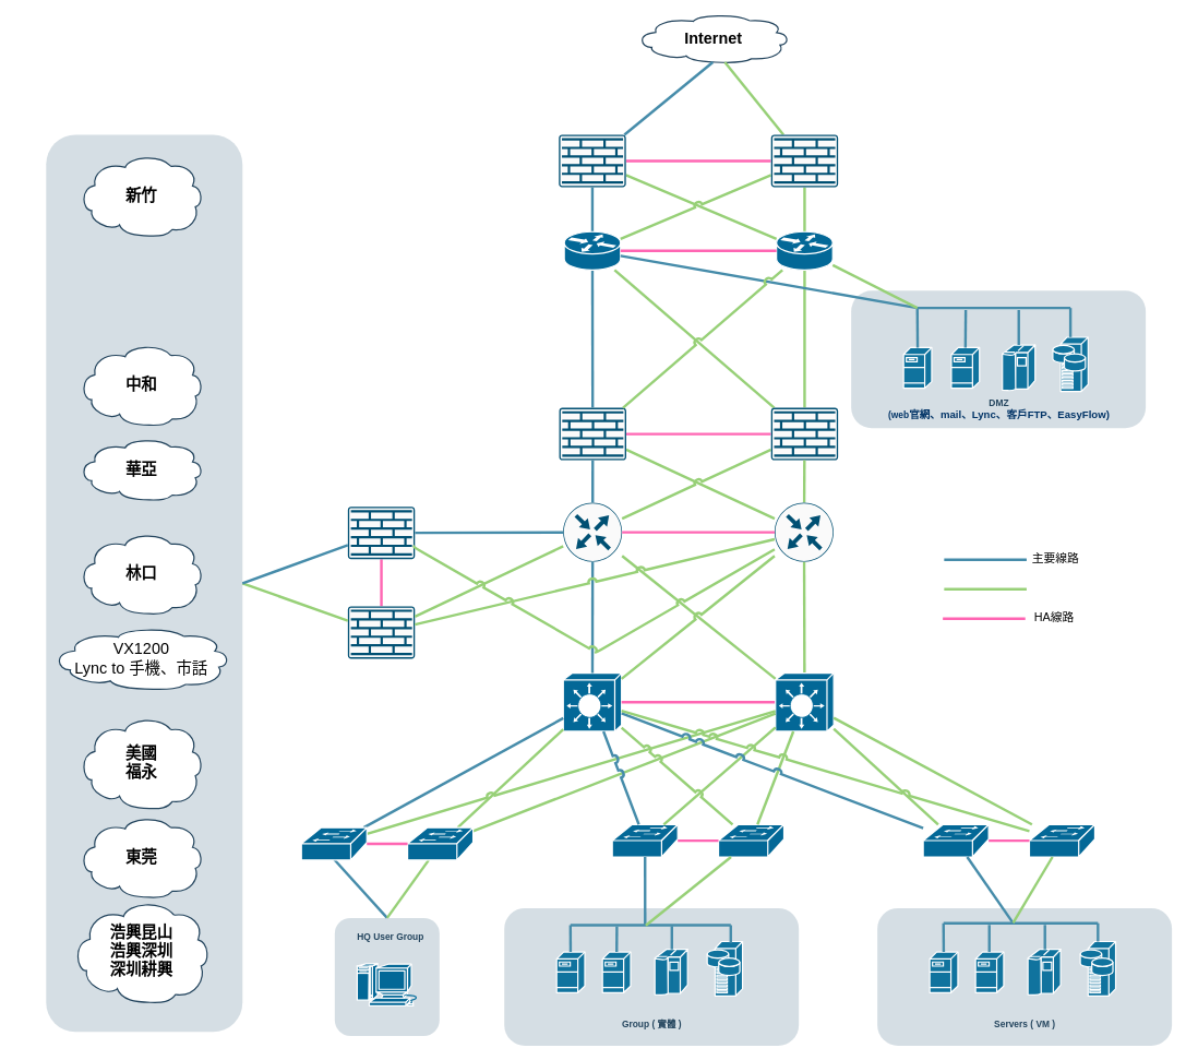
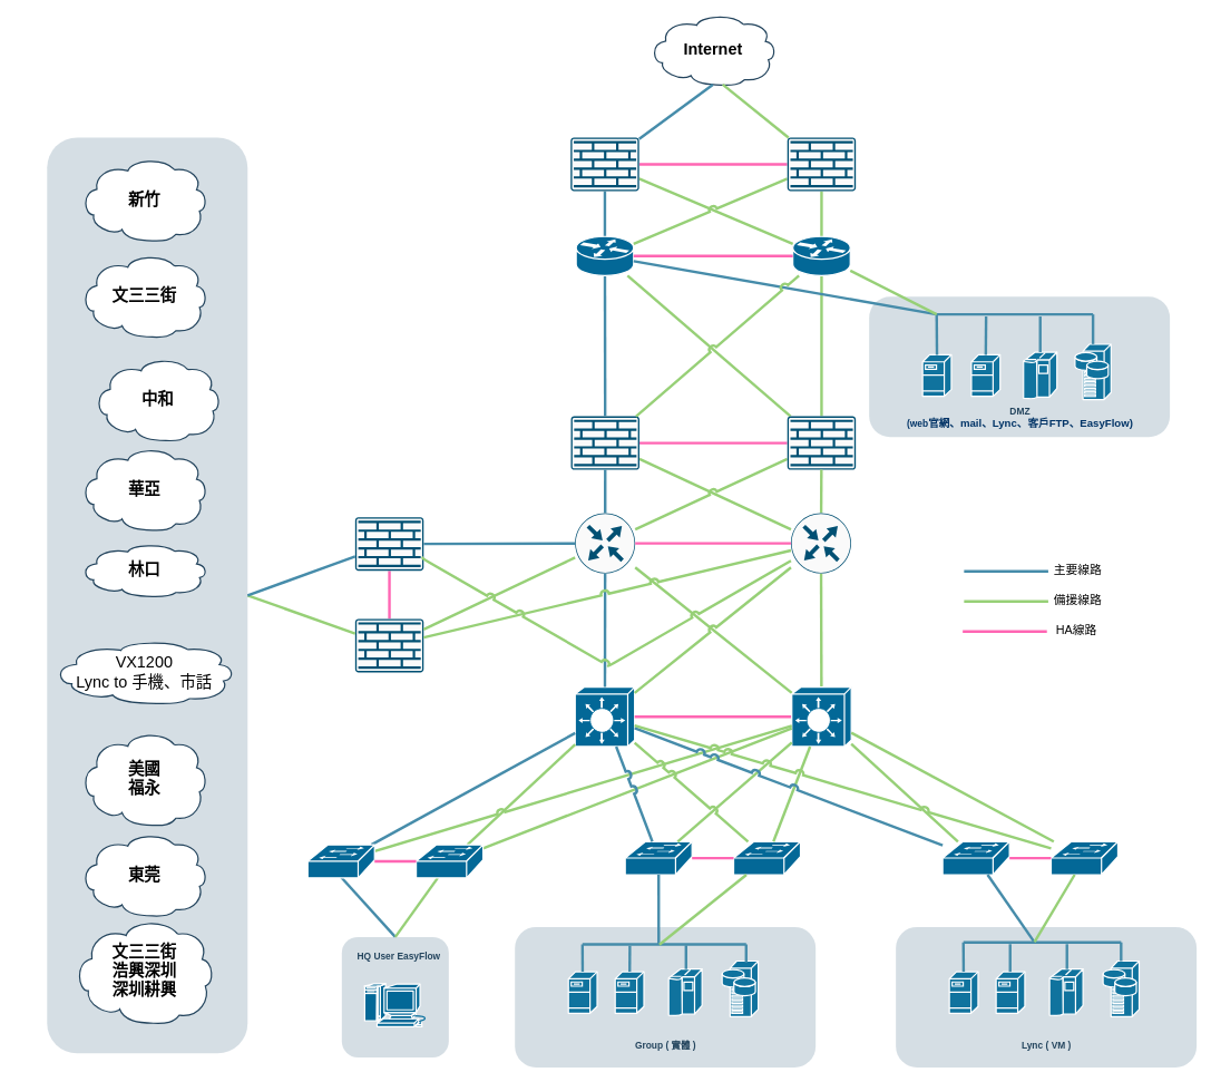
- <mxCell id="44" value="&lt;p style=&quot;margin-top: 0pt; margin-bottom: 0pt; margin-left: 0in; direction: ltr; unicode-bidi: embed; word-break: normal; font-size: 23px;&quot;&gt;&lt;/p&gt;&lt;p style=&quot;margin-top: 0pt; margin-bottom: 0pt; margin-left: 0in; direction: ltr; unicode-bidi: embed; word-break: normal;&quot;&gt;&lt;font color=&quot;#000000&quot;&gt;Internet&lt;/font&gt;&lt;/p&gt;" style="shape=mxgraph.cisco.storage.cloud;html=1;dashed=0;strokeColor=#23445D;fillColor=#ffffff;strokeWidth=2;fontFamily=Helvetica;fontSize=24;fontColor=#23445D;align=center;fontStyle=1" parent="1" vertex="1"><mxGeometry x="971.13" y="20" width="235" height="75" as="geometry" /></mxCell>
+ <mxCell id="44" value="&lt;p style=&quot;margin-top: 0pt; margin-bottom: 0pt; margin-left: 0in; direction: ltr; unicode-bidi: embed; word-break: normal; font-size: 23px;&quot;&gt;&lt;/p&gt;&lt;p style=&quot;margin-top: 0pt; margin-bottom: 0pt; margin-left: 0in; direction: ltr; unicode-bidi: embed; word-break: normal;&quot;&gt;&lt;font color=&quot;#000000&quot;&gt;Internet&lt;/font&gt;&lt;/p&gt;" style="shape=mxgraph.cisco.storage.cloud;html=1;dashed=0;strokeColor=#23445D;fillColor=#ffffff;strokeWidth=2;fontFamily=Helvetica;fontSize=24;fontColor=#23445D;align=center;fontStyle=1" parent="1" vertex="1"><mxGeometry x="971.13" y="20" width="190" height="107" as="geometry" /></mxCell>
+ <mxCell id="78" value="&lt;p style=&quot;margin-top: 0pt; margin-bottom: 0pt; margin-left: 0in; direction: ltr; unicode-bidi: embed; word-break: normal; font-size: 23px;&quot;&gt;&lt;/p&gt;&lt;p style=&quot;margin-top: 0pt; margin-bottom: 0pt; margin-left: 0in; direction: ltr; unicode-bidi: embed; word-break: normal;&quot;&gt;&lt;span style=&quot;background-color: initial; font-size: 18pt; color: rgb(0, 0, 0);&quot;&gt;文三三街&lt;/span&gt;&lt;br&gt;&lt;/p&gt;" style="shape=mxgraph.cisco.storage.cloud;html=1;dashed=0;strokeColor=#23445D;fillColor=#ffffff;strokeWidth=2;fontFamily=Helvetica;fontSize=24;fontColor=#23445D;align=center;fontStyle=1" parent="70" vertex="1"><mxGeometry x="100" y="174" width="190" height="125" as="geometry" /></mxCell>
- <mxCell id="77" value="&lt;p style=&quot;margin-top: 0pt; margin-bottom: 0pt; margin-left: 0in; direction: ltr; unicode-bidi: embed; word-break: normal; font-size: 23px;&quot;&gt;&lt;/p&gt;&lt;p style=&quot;margin-top: 0pt; margin-bottom: 0pt; margin-left: 0in; direction: ltr; unicode-bidi: embed; word-break: normal;&quot;&gt;&lt;font color=&quot;#000000&quot;&gt;中和&lt;/font&gt;&lt;/p&gt;" style="shape=mxgraph.cisco.storage.cloud;html=1;dashed=0;strokeColor=#23445D;fillColor=#ffffff;strokeWidth=2;fontFamily=Helvetica;fontSize=24;fontColor=#23445D;align=center;fontStyle=1" parent="70" vertex="1"><mxGeometry x="100" y="319" width="190" height="125" as="geometry" /></mxCell>
+ <mxCell id="77" value="&lt;p style=&quot;margin-top: 0pt; margin-bottom: 0pt; margin-left: 0in; direction: ltr; unicode-bidi: embed; word-break: normal; font-size: 23px;&quot;&gt;&lt;/p&gt;&lt;p style=&quot;margin-top: 0pt; margin-bottom: 0pt; margin-left: 0in; direction: ltr; unicode-bidi: embed; word-break: normal;&quot;&gt;&lt;font color=&quot;#000000&quot;&gt;中和&lt;/font&gt;&lt;/p&gt;" style="shape=mxgraph.cisco.storage.cloud;html=1;dashed=0;strokeColor=#23445D;fillColor=#ffffff;strokeWidth=2;fontFamily=Helvetica;fontSize=24;fontColor=#23445D;align=center;fontStyle=1" parent="70" vertex="1"><mxGeometry x="120" y="329" width="190" height="125" as="geometry" /></mxCell>
- <mxCell id="76" value="&lt;p style=&quot;margin-top: 0pt; margin-bottom: 0pt; margin-left: 0in; direction: ltr; unicode-bidi: embed; word-break: normal; font-size: 23px;&quot;&gt;&lt;/p&gt;&lt;p style=&quot;margin-top: 0pt; margin-bottom: 0pt; margin-left: 0in; direction: ltr; unicode-bidi: embed; word-break: normal;&quot;&gt;&lt;font color=&quot;#000000&quot;&gt;華亞&lt;/font&gt;&lt;/p&gt;" style="shape=mxgraph.cisco.storage.cloud;html=1;dashed=0;strokeColor=#23445D;fillColor=#ffffff;strokeWidth=2;fontFamily=Helvetica;fontSize=24;fontColor=#23445D;align=center;fontStyle=1" parent="70" vertex="1"><mxGeometry x="100" y="463" width="190" height="95" as="geometry" /></mxCell>
+ <mxCell id="76" value="&lt;p style=&quot;margin-top: 0pt; margin-bottom: 0pt; margin-left: 0in; direction: ltr; unicode-bidi: embed; word-break: normal; font-size: 23px;&quot;&gt;&lt;/p&gt;&lt;p style=&quot;margin-top: 0pt; margin-bottom: 0pt; margin-left: 0in; direction: ltr; unicode-bidi: embed; word-break: normal;&quot;&gt;&lt;font color=&quot;#000000&quot;&gt;華亞&lt;/font&gt;&lt;/p&gt;" style="shape=mxgraph.cisco.storage.cloud;html=1;dashed=0;strokeColor=#23445D;fillColor=#ffffff;strokeWidth=2;fontFamily=Helvetica;fontSize=24;fontColor=#23445D;align=center;fontStyle=1" parent="70" vertex="1"><mxGeometry x="100" y="463" width="190" height="125" as="geometry" /></mxCell>
- <mxCell id="72" value="&lt;p style=&quot;margin-top: 0pt; margin-bottom: 0pt; margin-left: 0in; direction: ltr; unicode-bidi: embed; word-break: normal; font-size: 23px;&quot;&gt;&lt;/p&gt;&lt;p style=&quot;margin-top: 0pt; margin-bottom: 0pt; margin-left: 0in; direction: ltr; unicode-bidi: embed; word-break: normal;&quot;&gt;&lt;span style=&quot;background-color: initial; font-size: 18pt; color: rgb(0, 0, 0);&quot;&gt;林口&lt;/span&gt;&lt;br&gt;&lt;/p&gt;" style="shape=mxgraph.cisco.storage.cloud;html=1;dashed=0;strokeColor=#23445D;fillColor=#ffffff;strokeWidth=2;fontFamily=Helvetica;fontSize=24;fontColor=#23445D;align=center;fontStyle=1" parent="70" vertex="1"><mxGeometry x="100" y="607" width="190" height="125" as="geometry" /></mxCell>
+ <mxCell id="72" value="&lt;p style=&quot;margin-top: 0pt; margin-bottom: 0pt; margin-left: 0in; direction: ltr; unicode-bidi: embed; word-break: normal; font-size: 23px;&quot;&gt;&lt;/p&gt;&lt;p style=&quot;margin-top: 0pt; margin-bottom: 0pt; margin-left: 0in; direction: ltr; unicode-bidi: embed; word-break: normal;&quot;&gt;&lt;span style=&quot;background-color: initial; font-size: 18pt; color: rgb(0, 0, 0);&quot;&gt;林口&lt;/span&gt;&lt;br&gt;&lt;/p&gt;" style="shape=mxgraph.cisco.storage.cloud;html=1;dashed=0;strokeColor=#23445D;fillColor=#ffffff;strokeWidth=2;fontFamily=Helvetica;fontSize=24;fontColor=#23445D;align=center;fontStyle=1" parent="70" vertex="1"><mxGeometry x="100" y="607" width="190" height="80" as="geometry" /></mxCell>
+ <mxCell id="134" value="&lt;font style=&quot;font-size: 18px;&quot;&gt;備援線路&lt;/font&gt;" style="text;html=1;align=center;verticalAlign=middle;resizable=0;points=[];autosize=1;strokeColor=none;fillColor=none;" parent="132" vertex="1"><mxGeometry x="120" width="100" height="40" as="geometry" /></mxCell>
- <mxCell id="42" value="&lt;font color=&quot;#23445d&quot;&gt;&amp;nbsp;HQ User Group&lt;/font&gt;" style="rounded=1;whiteSpace=wrap;html=1;strokeColor=none;fillColor=none;fontSize=14;fontColor=#742B21;align=center;fontStyle=1" parent="40" vertex="1"><mxGeometry x="11.75" y="20" width="143" height="19" as="geometry" /></mxCell>
+ <mxCell id="42" value="&lt;font color=&quot;#23445d&quot;&gt;&amp;nbsp;HQ User EasyFlow&lt;/font&gt;" style="rounded=1;whiteSpace=wrap;html=1;strokeColor=none;fillColor=none;fontSize=14;fontColor=#742B21;align=center;fontStyle=1" parent="40" vertex="1"><mxGeometry x="11.75" y="20" width="143" height="19" as="geometry" /></mxCell>
- <mxCell id="75" value="&lt;p style=&quot;margin-top: 0pt; margin-bottom: 0pt; margin-left: 0in; direction: ltr; unicode-bidi: embed; word-break: normal; font-size: 23px;&quot;&gt;&lt;/p&gt;&lt;p style=&quot;margin-top: 0pt; margin-bottom: 0pt; margin-left: 0in; direction: ltr; unicode-bidi: embed; word-break: normal;&quot;&gt;&lt;font style=&quot;background-color: initial;&quot; color=&quot;#000000&quot;&gt;&lt;span style=&quot;font-size: 18pt; font-family: 微軟正黑體;&quot;&gt;浩興昆山&lt;/span&gt;&lt;/font&gt;&lt;br&gt;&lt;/p&gt;&lt;p style=&quot;margin-top: 0pt; margin-bottom: 0pt; margin-left: 0in; direction: ltr; unicode-bidi: embed; word-break: normal;&quot;&gt;&lt;span style=&quot;font-family: 微軟正黑體; font-size: 18pt; color: rgb(0, 0, 0); background-color: initial;&quot;&gt;浩興深圳&lt;/span&gt;&lt;/p&gt;&lt;p style=&quot;margin-top: 0pt; margin-bottom: 0pt; margin-left: 0in; direction: ltr; unicode-bidi: embed; word-break: normal;&quot;&gt;&lt;span style=&quot;color: rgb(0, 0, 0); background-color: initial; font-size: 18pt; font-family: 微軟正黑體;&quot;&gt;深圳耕興&lt;/span&gt;&lt;br&gt;&lt;/p&gt;" style="shape=mxgraph.cisco.storage.cloud;html=1;dashed=0;strokeColor=#23445D;fillColor=#ffffff;strokeWidth=2;fontFamily=Helvetica;fontSize=24;fontColor=#23445D;align=center;fontStyle=1" parent="70" vertex="1"><mxGeometry x="90" y="1168.73" width="210" height="156.97" as="geometry" /></mxCell>
+ <mxCell id="75" value="&lt;p style=&quot;margin-top: 0pt; margin-bottom: 0pt; margin-left: 0in; direction: ltr; unicode-bidi: embed; word-break: normal; font-size: 23px;&quot;&gt;&lt;/p&gt;&lt;p style=&quot;margin-top: 0pt; margin-bottom: 0pt; margin-left: 0in; direction: ltr; unicode-bidi: embed; word-break: normal;&quot;&gt;&lt;font style=&quot;background-color: initial;&quot; color=&quot;#000000&quot;&gt;&lt;span style=&quot;font-size: 18pt; font-family: 微軟正黑體;&quot;&gt;文三三街&lt;/span&gt;&lt;/font&gt;&lt;br&gt;&lt;/p&gt;&lt;p style=&quot;margin-top: 0pt; margin-bottom: 0pt; margin-left: 0in; direction: ltr; unicode-bidi: embed; word-break: normal;&quot;&gt;&lt;span style=&quot;font-family: 微軟正黑體; font-size: 18pt; color: rgb(0, 0, 0); background-color: initial;&quot;&gt;浩興深圳&lt;/span&gt;&lt;/p&gt;&lt;p style=&quot;margin-top: 0pt; margin-bottom: 0pt; margin-left: 0in; direction: ltr; unicode-bidi: embed; word-break: normal;&quot;&gt;&lt;span style=&quot;color: rgb(0, 0, 0); background-color: initial; font-size: 18pt; font-family: 微軟正黑體;&quot;&gt;深圳耕興&lt;/span&gt;&lt;br&gt;&lt;/p&gt;" style="shape=mxgraph.cisco.storage.cloud;html=1;dashed=0;strokeColor=#23445D;fillColor=#ffffff;strokeWidth=2;fontFamily=Helvetica;fontSize=24;fontColor=#23445D;align=center;fontStyle=1" parent="70" vertex="1"><mxGeometry x="90" y="1168.73" width="210" height="156.97" as="geometry" /></mxCell>
- <mxCell id="39" value="&lt;font color=&quot;#23445d&quot;&gt;Servers ( VM )&lt;/font&gt;" style="rounded=1;whiteSpace=wrap;html=1;strokeColor=none;fillColor=none;fontSize=14;fontColor=#742B21;align=center;fontStyle=1" parent="28" vertex="1"><mxGeometry x="153.5" y="168" width="143" height="19" as="geometry" /></mxCell>
+ <mxCell id="39" value="&lt;font color=&quot;#23445d&quot;&gt;Lync ( VM )&lt;/font&gt;" style="rounded=1;whiteSpace=wrap;html=1;strokeColor=none;fillColor=none;fontSize=14;fontColor=#742B21;align=center;fontStyle=1" parent="28" vertex="1"><mxGeometry x="153.5" y="168" width="143" height="19" as="geometry" /></mxCell>
